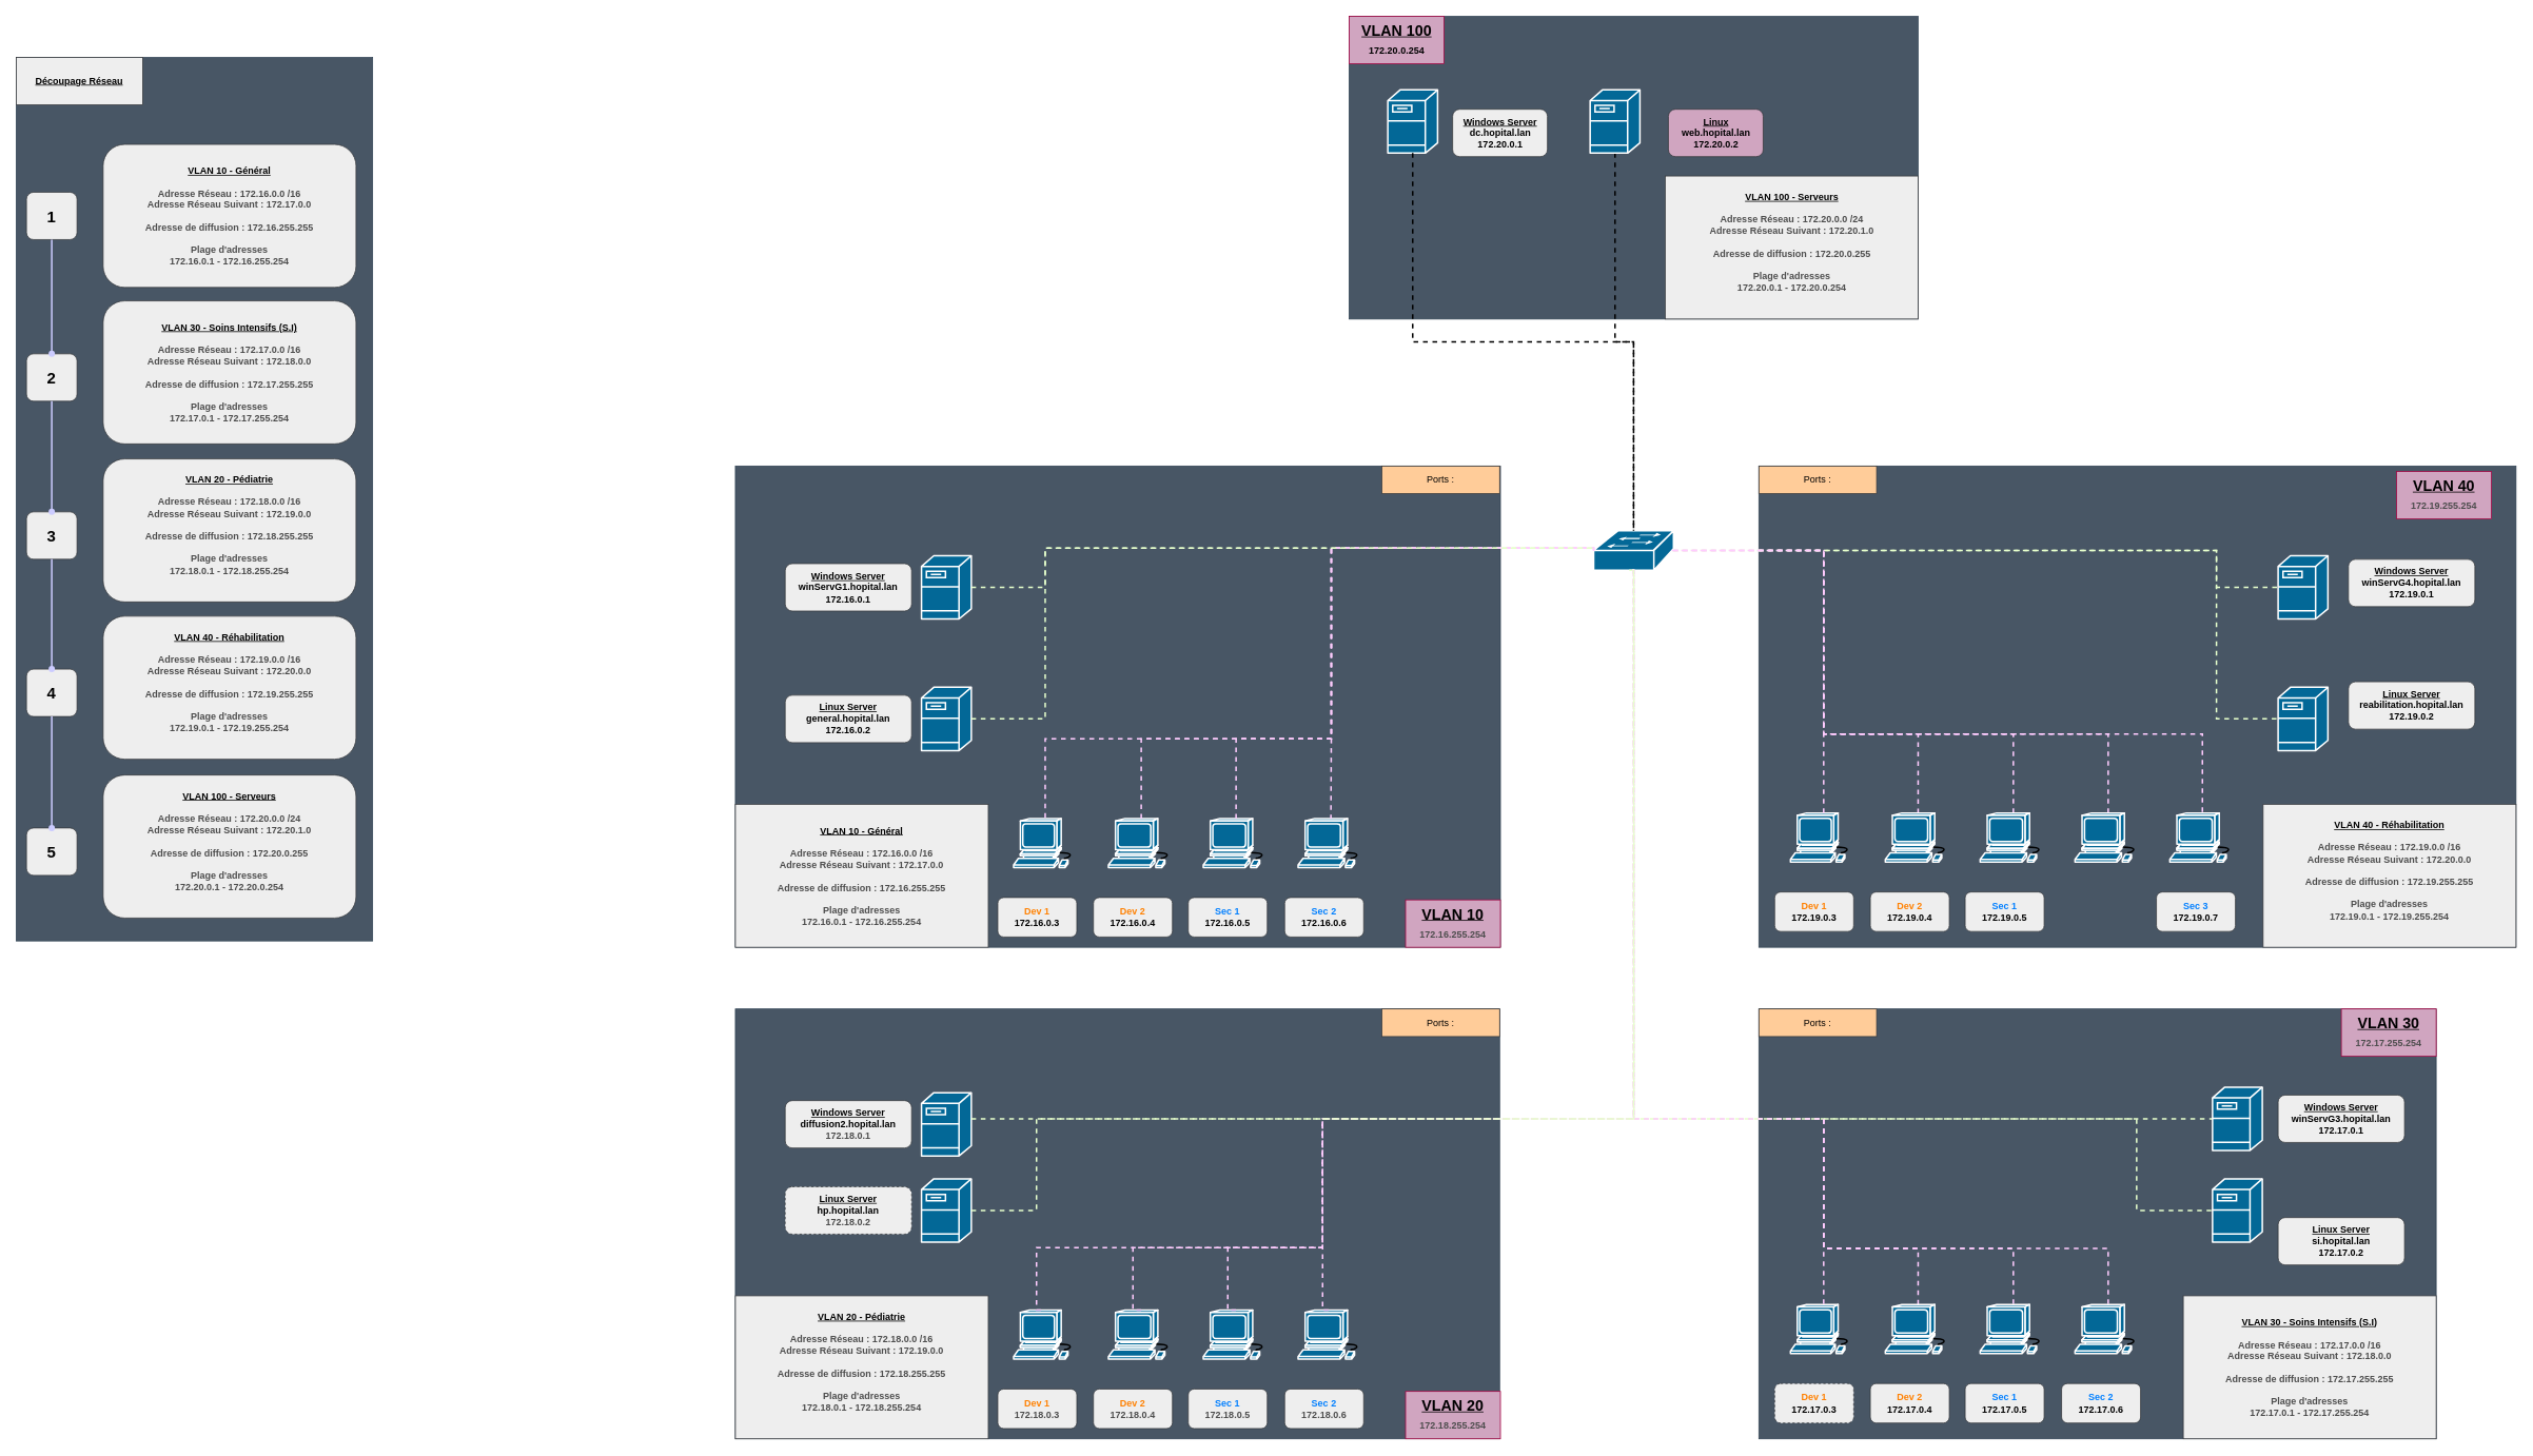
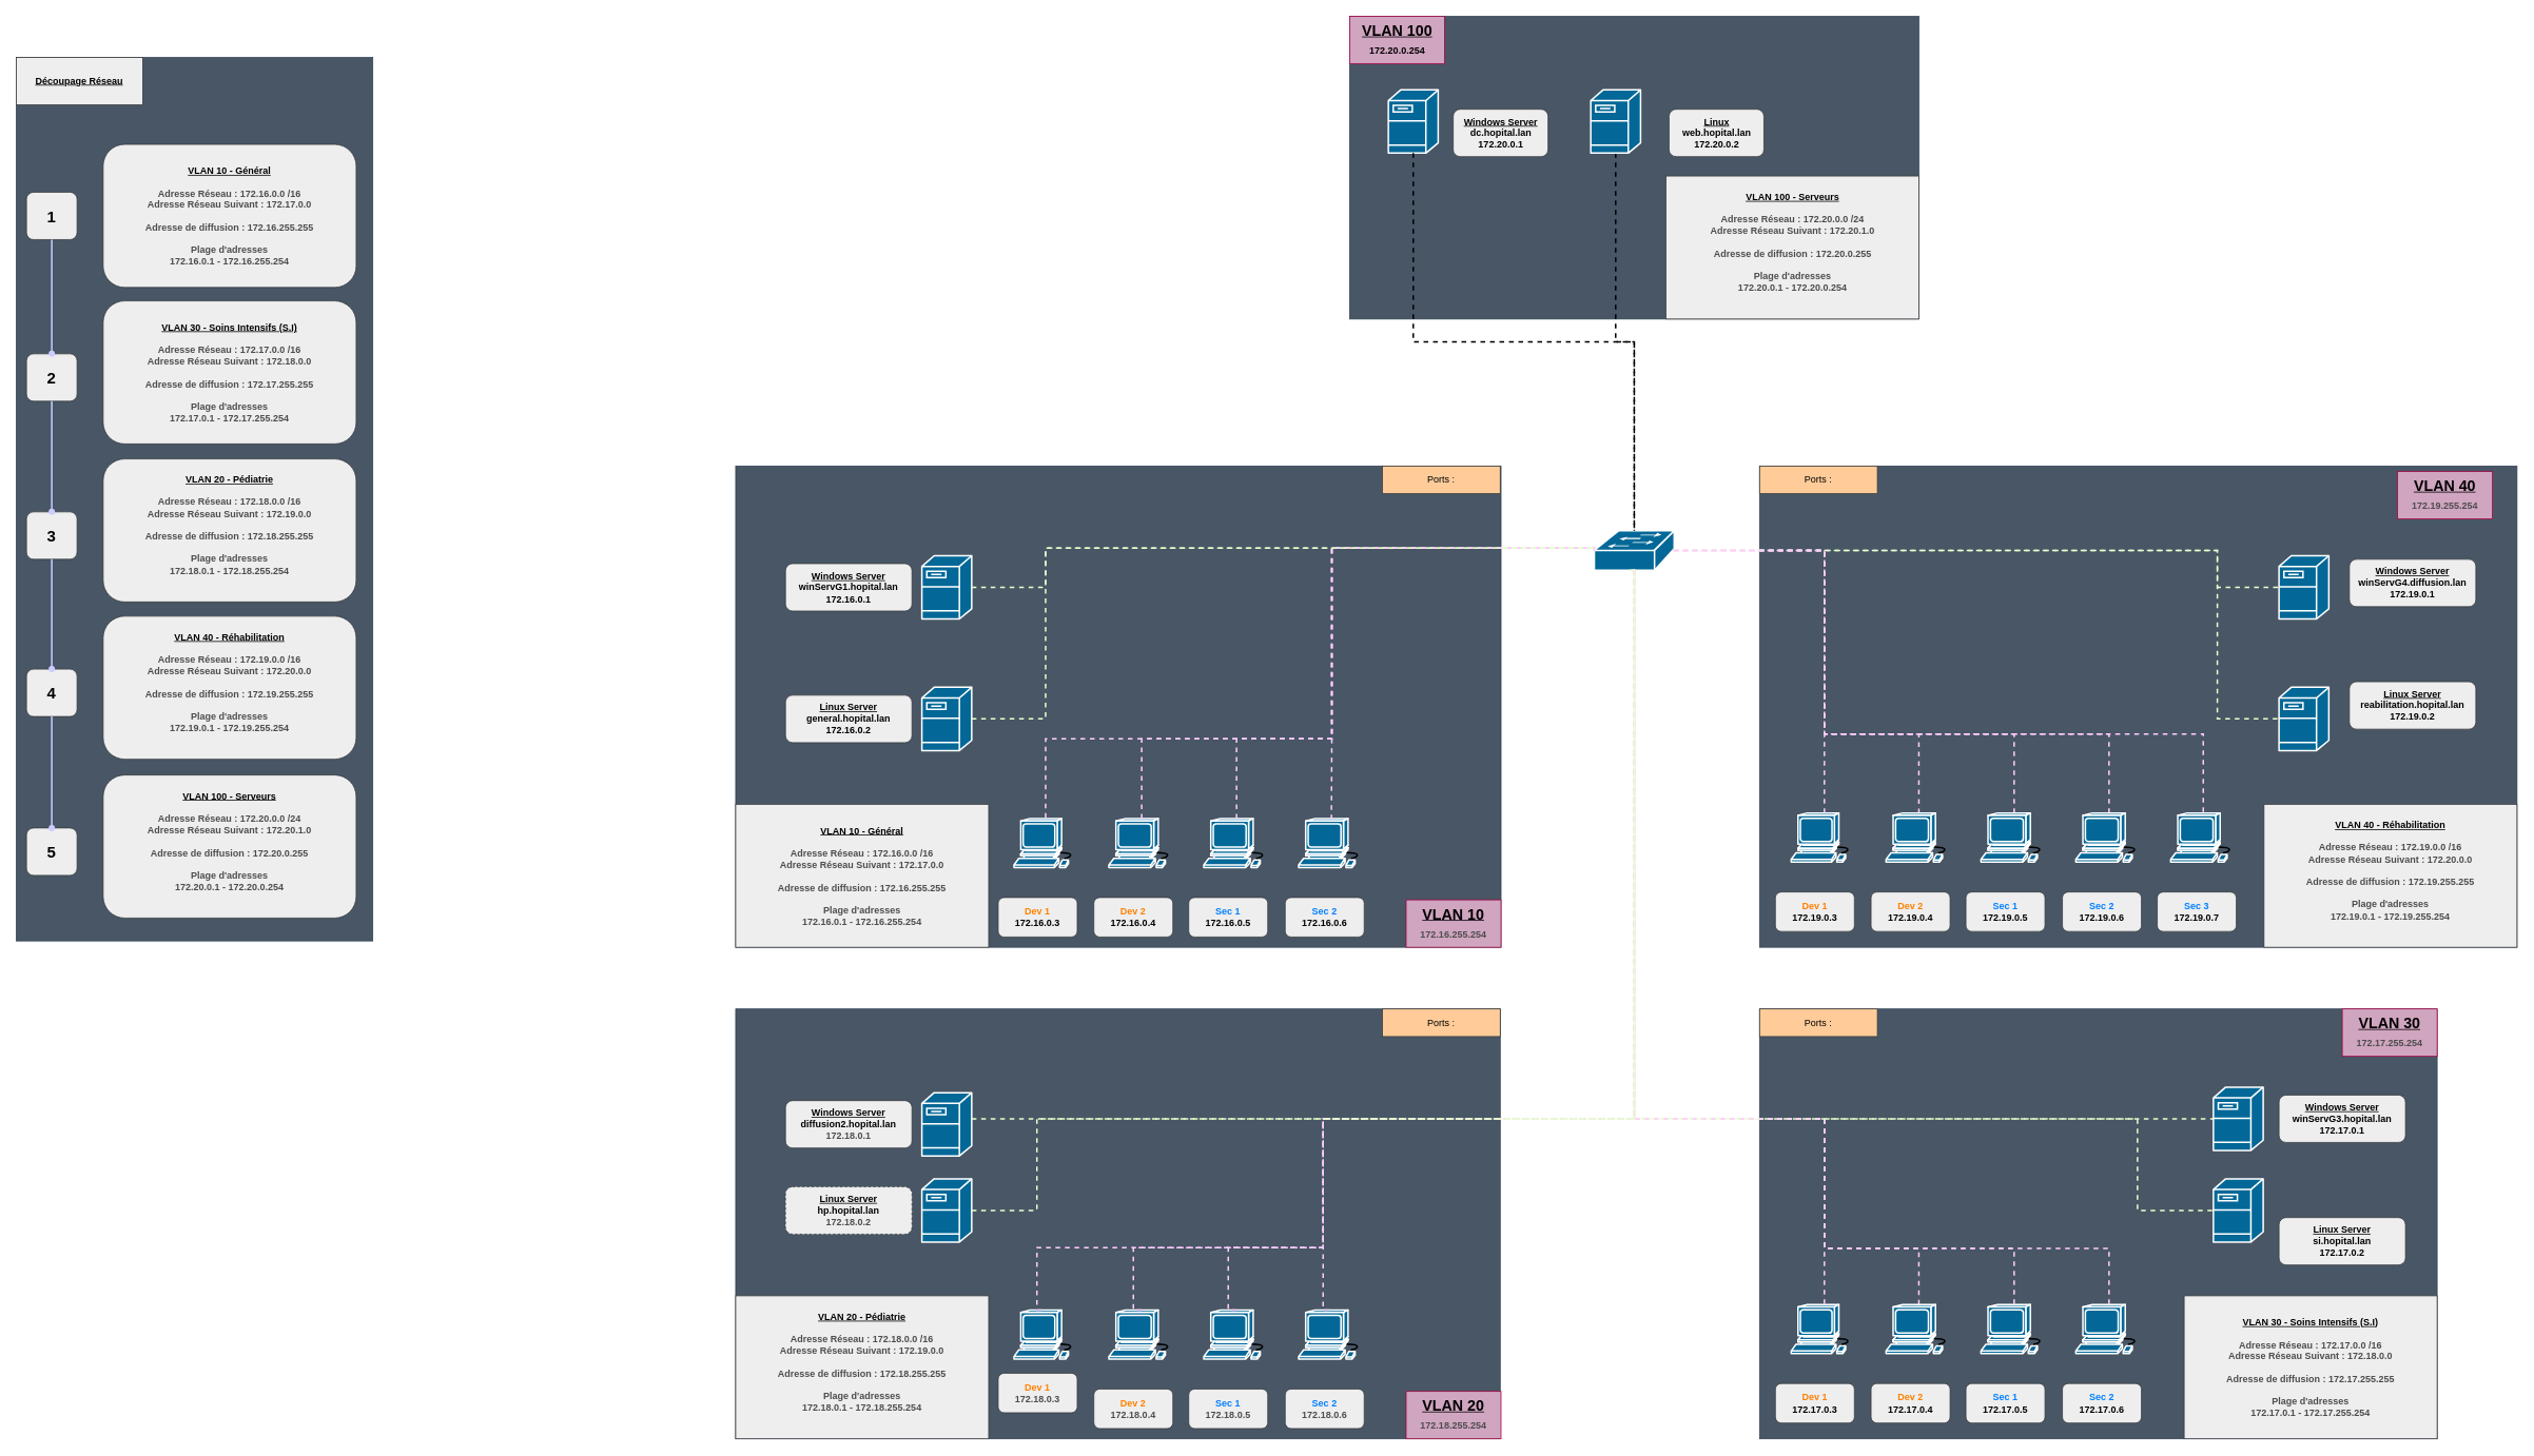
- <mxCell id="29" value="&lt;font color=&quot;#000000&quot;&gt;&lt;b&gt;&lt;u&gt;Linux&lt;/u&gt;&lt;/b&gt;&lt;/font&gt;&lt;div&gt;&lt;font color=&quot;#000000&quot;&gt;&lt;b&gt;web.hopital.lan&lt;/b&gt;&lt;/font&gt;&lt;/div&gt;&lt;div&gt;&lt;b style=&quot;background-color: initial; color: rgb(0, 0, 0);&quot;&gt;172.20.0.2&lt;/b&gt;&lt;font color=&quot;#000000&quot;&gt;&lt;b&gt;&lt;br&gt;&lt;/b&gt;&lt;/font&gt;&lt;/div&gt;" style="rounded=1;whiteSpace=wrap;html=1;fillColor=#d0a5c0;strokeColor=#36393D;" parent="1" vertex="1"><mxGeometry x="2110.5" y="137.5" width="120" height="60" as="geometry" /></mxCell>
+ <mxCell id="29" value="&lt;font color=&quot;#000000&quot;&gt;&lt;b&gt;&lt;u&gt;Linux&lt;/u&gt;&lt;/b&gt;&lt;/font&gt;&lt;div&gt;&lt;font color=&quot;#000000&quot;&gt;&lt;b&gt;web.hopital.lan&lt;/b&gt;&lt;/font&gt;&lt;/div&gt;&lt;div&gt;&lt;b style=&quot;background-color: initial; color: rgb(0, 0, 0);&quot;&gt;172.20.0.2&lt;/b&gt;&lt;font color=&quot;#000000&quot;&gt;&lt;b&gt;&lt;br&gt;&lt;/b&gt;&lt;/font&gt;&lt;/div&gt;" style="rounded=1;whiteSpace=wrap;html=1;fillColor=#EEEEEE;strokeColor=#36393D;" parent="1" vertex="1"><mxGeometry x="2110.5" y="137.5" width="120" height="60" as="geometry" /></mxCell>
- <mxCell id="20" value="&lt;div&gt;&lt;b&gt;&lt;font color=&quot;#000000&quot;&gt;&lt;u&gt;Windows Server&lt;/u&gt;&lt;/font&gt;&lt;/b&gt;&lt;/div&gt;&lt;b&gt;&lt;font color=&quot;#000000&quot;&gt;winServG4.hopital.lan&lt;/font&gt;&lt;/b&gt;&lt;div&gt;&lt;b style=&quot;color: rgb(0, 0, 0);&quot;&gt;172.19.0.1&lt;/b&gt;&lt;br&gt;&lt;/div&gt;" style="rounded=1;whiteSpace=wrap;html=1;fillColor=#EEEEEE;strokeColor=#36393D;" parent="1" vertex="1"><mxGeometry x="2971" y="707" width="160" height="60" as="geometry" /></mxCell>
+ <mxCell id="20" value="&lt;div&gt;&lt;b&gt;&lt;font color=&quot;#000000&quot;&gt;&lt;u&gt;Windows Server&lt;/u&gt;&lt;/font&gt;&lt;/b&gt;&lt;/div&gt;&lt;b&gt;&lt;font color=&quot;#000000&quot;&gt;winServG4.diffusion.lan&lt;/font&gt;&lt;/b&gt;&lt;div&gt;&lt;b style=&quot;color: rgb(0, 0, 0);&quot;&gt;172.19.0.1&lt;/b&gt;&lt;br&gt;&lt;/div&gt;" style="rounded=1;whiteSpace=wrap;html=1;fillColor=#EEEEEE;strokeColor=#36393D;" parent="1" vertex="1"><mxGeometry x="2971" y="707" width="160" height="60" as="geometry" /></mxCell>
+ <mxCell id="25" value="&lt;div&gt;&lt;b style=&quot;&quot;&gt;&lt;font color=&quot;#007fff&quot;&gt;Sec 2&lt;/font&gt;&lt;/b&gt;&lt;/div&gt;&lt;div&gt;&lt;b style=&quot;color: rgb(0, 0, 0);&quot;&gt;172.19.0.6&lt;/b&gt;&lt;br&gt;&lt;/div&gt;" style="rounded=1;whiteSpace=wrap;html=1;fillColor=#eeeeee;strokeColor=#36393d;" parent="1" vertex="1"><mxGeometry x="2608" y="1128" width="100" height="50" as="geometry" /></mxCell>
- <mxCell id="58" value="&lt;div&gt;&lt;b style=&quot;&quot;&gt;&lt;font color=&quot;#ff8000&quot;&gt;Dev 1&lt;/font&gt;&lt;/b&gt;&lt;/div&gt;&lt;font color=&quot;#000000&quot;&gt;&lt;b&gt;172.17.0.3&lt;/b&gt;&lt;/font&gt;" style="rounded=1;whiteSpace=wrap;html=1;fillColor=#eeeeee;strokeColor=#36393d;dashed=1;" parent="1" vertex="1"><mxGeometry x="2245" y="1750" width="100" height="50" as="geometry" /></mxCell>
+ <mxCell id="58" value="&lt;div&gt;&lt;b style=&quot;&quot;&gt;&lt;font color=&quot;#ff8000&quot;&gt;Dev 1&lt;/font&gt;&lt;/b&gt;&lt;/div&gt;&lt;font color=&quot;#000000&quot;&gt;&lt;b&gt;172.17.0.3&lt;/b&gt;&lt;/font&gt;" style="rounded=1;whiteSpace=wrap;html=1;fillColor=#eeeeee;strokeColor=#36393d;" parent="1" vertex="1"><mxGeometry x="2245" y="1750" width="100" height="50" as="geometry" /></mxCell>
- <mxCell id="78" value="&lt;div&gt;&lt;b style=&quot;&quot;&gt;&lt;font color=&quot;#ff8000&quot;&gt;Dev 1&lt;/font&gt;&lt;/b&gt;&lt;/div&gt;&lt;b style=&quot;color: rgb(77, 77, 77);&quot;&gt;172.18.0.3&lt;/b&gt;" style="rounded=1;whiteSpace=wrap;html=1;fillColor=#eeeeee;strokeColor=#36393d;" parent="1" vertex="1"><mxGeometry x="1262" y="1757" width="100" height="50" as="geometry" /></mxCell>
+ <mxCell id="78" value="&lt;div&gt;&lt;b style=&quot;&quot;&gt;&lt;font color=&quot;#ff8000&quot;&gt;Dev 1&lt;/font&gt;&lt;/b&gt;&lt;/div&gt;&lt;b style=&quot;color: rgb(77, 77, 77);&quot;&gt;172.18.0.3&lt;/b&gt;" style="rounded=1;whiteSpace=wrap;html=1;fillColor=#eeeeee;strokeColor=#36393d;" parent="1" vertex="1"><mxGeometry x="1262" y="1737" width="100" height="50" as="geometry" /></mxCell>
